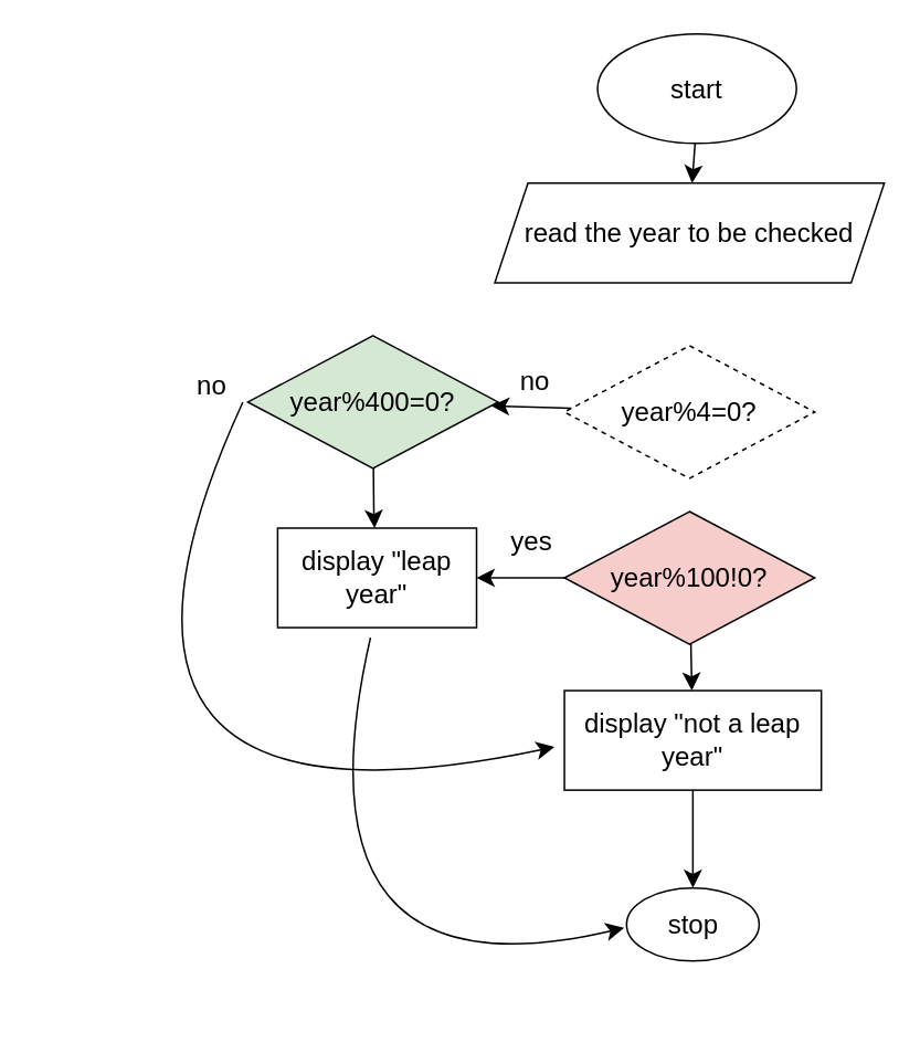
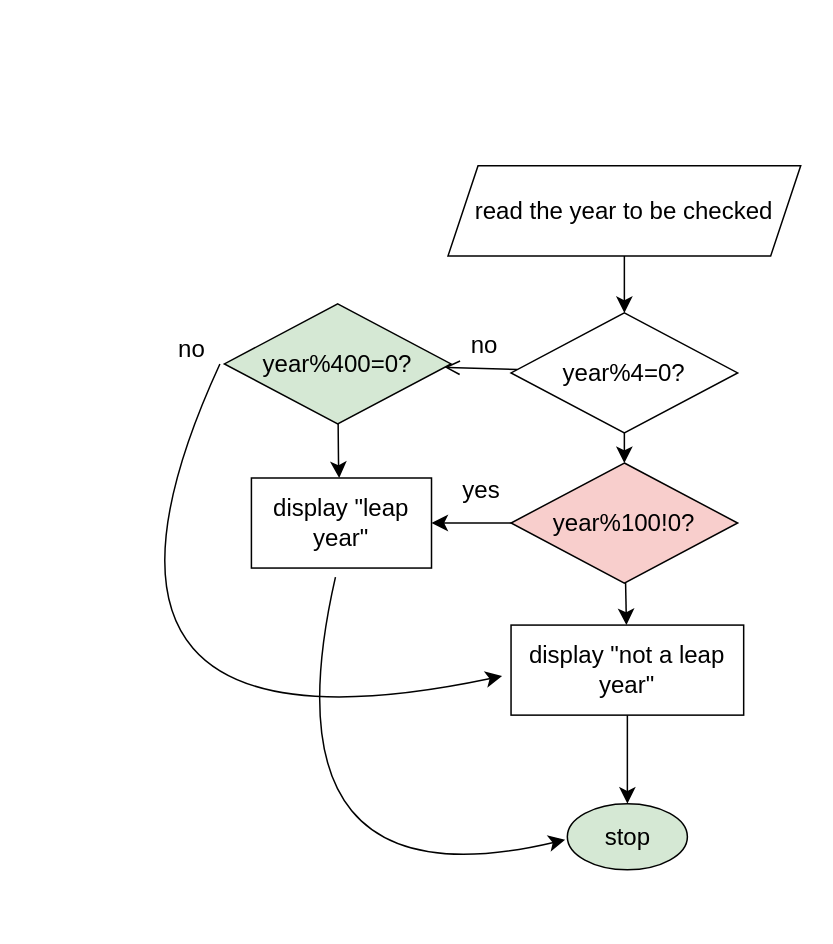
- <mxCell id="3" value="start" style="ellipse;whiteSpace=wrap;html=1;fontSize=16;" vertex="1" parent="1"><mxGeometry x="360" y="20" width="120" height="66" as="geometry" /></mxCell>
- <mxCell id="2" value="" style="edgeStyle=none;curved=1;rounded=0;orthogonalLoop=1;jettySize=auto;html=1;fontSize=12;startSize=8;endSize=8;" edge="1" parent="1" source="3" target="5"><mxGeometry relative="1" as="geometry" /></mxCell>
+ <mxCell id="4" value="" style="edgeStyle=none;curved=1;rounded=0;orthogonalLoop=1;jettySize=auto;html=1;fontSize=12;startSize=8;endSize=8;" edge="1" parent="1" source="5" target="8"><mxGeometry relative="1" as="geometry" /></mxCell>
- <mxCell id="7" value="" style="edgeStyle=none;curved=1;rounded=0;orthogonalLoop=1;jettySize=auto;html=1;fontSize=12;startSize=8;endSize=8;" edge="1" parent="1" source="8" target="15"><mxGeometry relative="1" as="geometry" /></mxCell>
+ <mxCell id="7" value="" style="edgeStyle=none;curved=1;rounded=0;orthogonalLoop=1;jettySize=auto;html=1;fontSize=12;startSize=8;endSize=8;endArrow=open;" edge="1" parent="1" source="8" target="15"><mxGeometry relative="1" as="geometry" /></mxCell>
- <mxCell id="8" value="year%4=0?" style="rhombus;whiteSpace=wrap;html=1;fontSize=16;dashed=1;" vertex="1" parent="1"><mxGeometry x="340" y="208" width="151" height="80" as="geometry" /></mxCell>
+ <mxCell id="8" value="year%4=0?" style="rhombus;whiteSpace=wrap;html=1;fontSize=16;" vertex="1" parent="1"><mxGeometry x="340" y="208" width="151" height="80" as="geometry" /></mxCell>
+ <mxCell id="6" value="" style="edgeStyle=none;curved=1;rounded=0;orthogonalLoop=1;jettySize=auto;html=1;fontSize=12;startSize=8;endSize=8;" edge="1" parent="1" source="8" target="11"><mxGeometry relative="1" as="geometry" /></mxCell>
- <mxCell id="18" value="stop" style="ellipse;whiteSpace=wrap;html=1;fontSize=16;" vertex="1" parent="1"><mxGeometry x="377.5" y="535" width="80" height="44" as="geometry" /></mxCell>
+ <mxCell id="18" value="stop" style="ellipse;whiteSpace=wrap;html=1;fontSize=16;fillColor=#d5e8d4;" vertex="1" parent="1"><mxGeometry x="377.5" y="535" width="80" height="44" as="geometry" /></mxCell>
